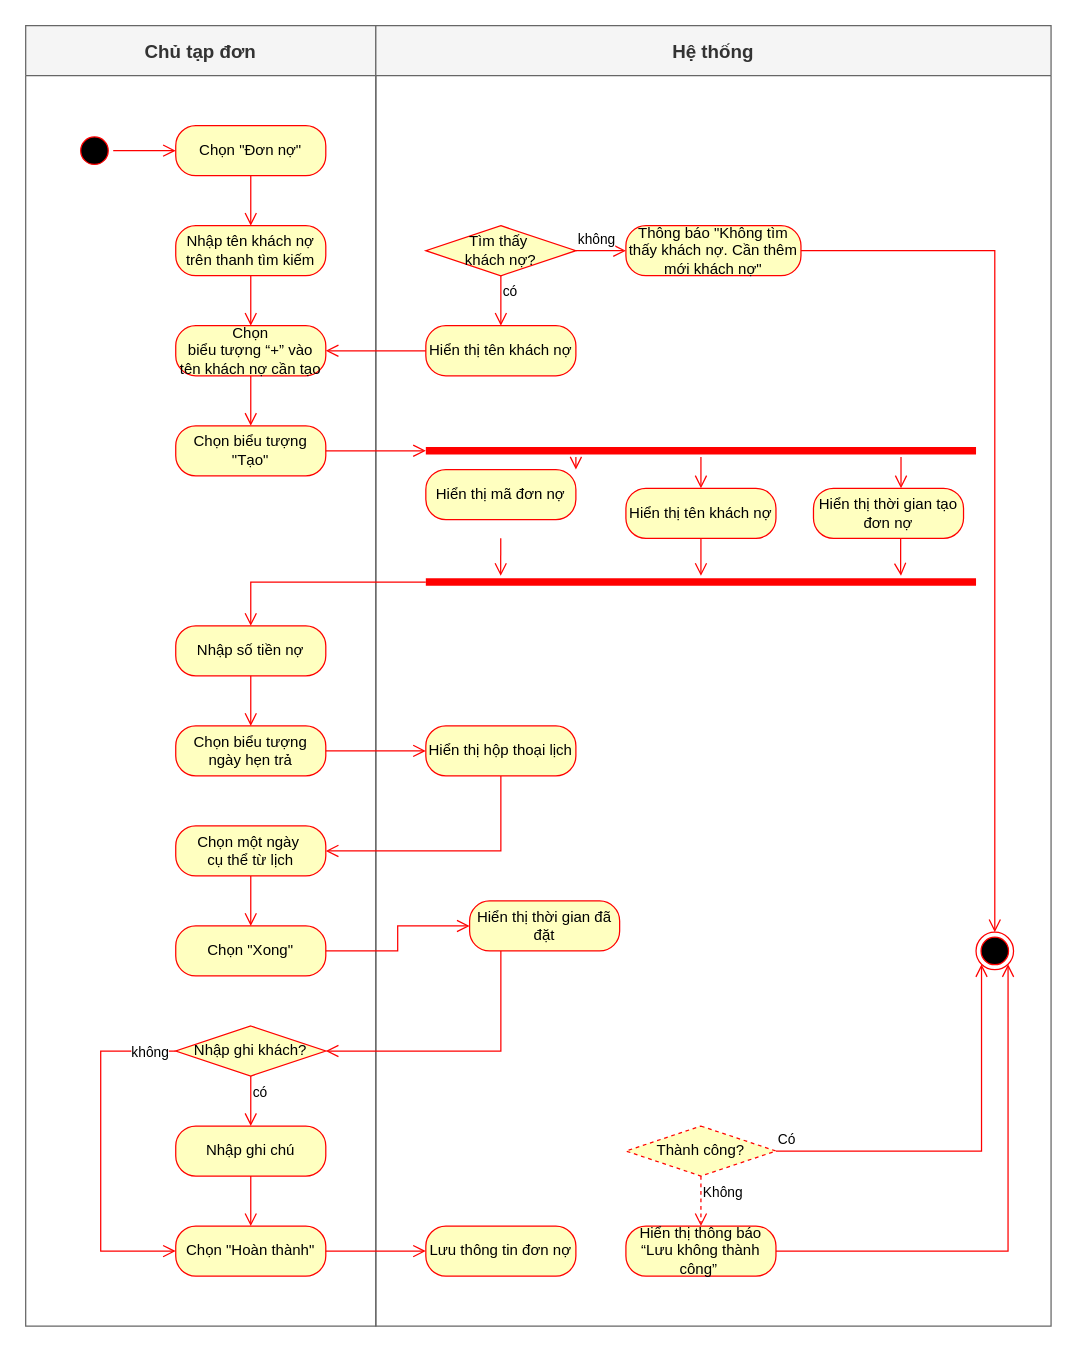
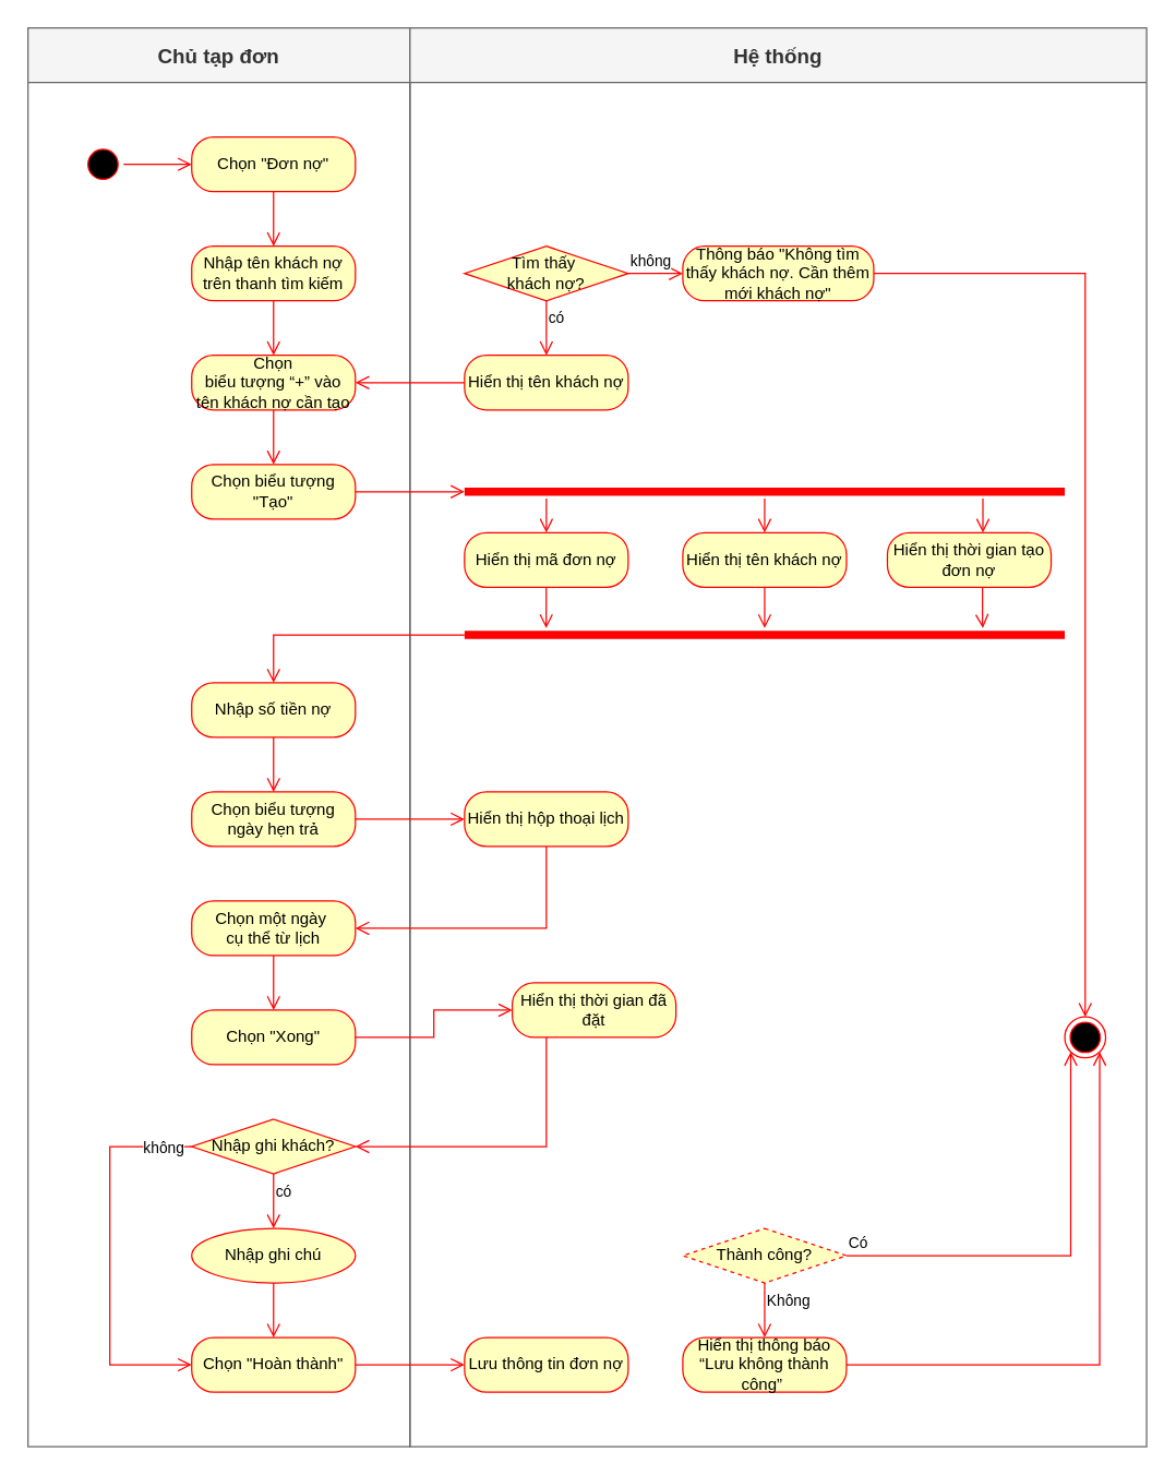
- <mxCell id="33" value="Hiển thị mã đơn nợ" style="rounded=1;whiteSpace=wrap;html=1;arcSize=40;fontColor=#000000;fillColor=#ffffc0;strokeColor=#ff0000;" parent="23" vertex="1"><mxGeometry x="40" y="355" width="120" height="40" as="geometry" /></mxCell>
+ <mxCell id="33" value="Hiển thị mã đơn nợ" style="rounded=1;whiteSpace=wrap;html=1;arcSize=40;fontColor=#000000;fillColor=#ffffc0;strokeColor=#ff0000;" parent="23" vertex="1"><mxGeometry x="40" y="370" width="120" height="40" as="geometry" /></mxCell>
- <mxCell id="20" value="Nhập ghi chú" style="rounded=1;whiteSpace=wrap;html=1;arcSize=40;fontColor=#000000;fillColor=#ffffc0;strokeColor=#ff0000;" parent="2" vertex="1"><mxGeometry x="120" y="880" width="120" height="40" as="geometry" /></mxCell>
+ <mxCell id="20" value="Nhập ghi chú" style="ellipse;whiteSpace=wrap;html=1;arcSize=40;fontColor=#000000;fillColor=#ffffc0;strokeColor=#ff0000;" parent="2" vertex="1"><mxGeometry x="120" y="880" width="120" height="40" as="geometry" /></mxCell>
- <mxCell id="47" value="Không" style="edgeStyle=orthogonalEdgeStyle;html=1;align=left;verticalAlign=top;endArrow=open;endSize=8;strokeColor=#ff0000;rounded=0;entryX=0.5;entryY=0;entryDx=0;entryDy=0;dashed=1;" edge="1" source="45" parent="23" target="48"><mxGeometry x="-1" relative="1" as="geometry"><mxPoint x="220" y="960" as="targetPoint" /></mxGeometry></mxCell>
+ <mxCell id="47" value="Không" style="edgeStyle=orthogonalEdgeStyle;html=1;align=left;verticalAlign=top;endArrow=open;endSize=8;strokeColor=#ff0000;rounded=0;entryX=0.5;entryY=0;entryDx=0;entryDy=0;" edge="1" source="45" parent="23" target="48"><mxGeometry x="-1" relative="1" as="geometry"><mxPoint x="220" y="960" as="targetPoint" /></mxGeometry></mxCell>
